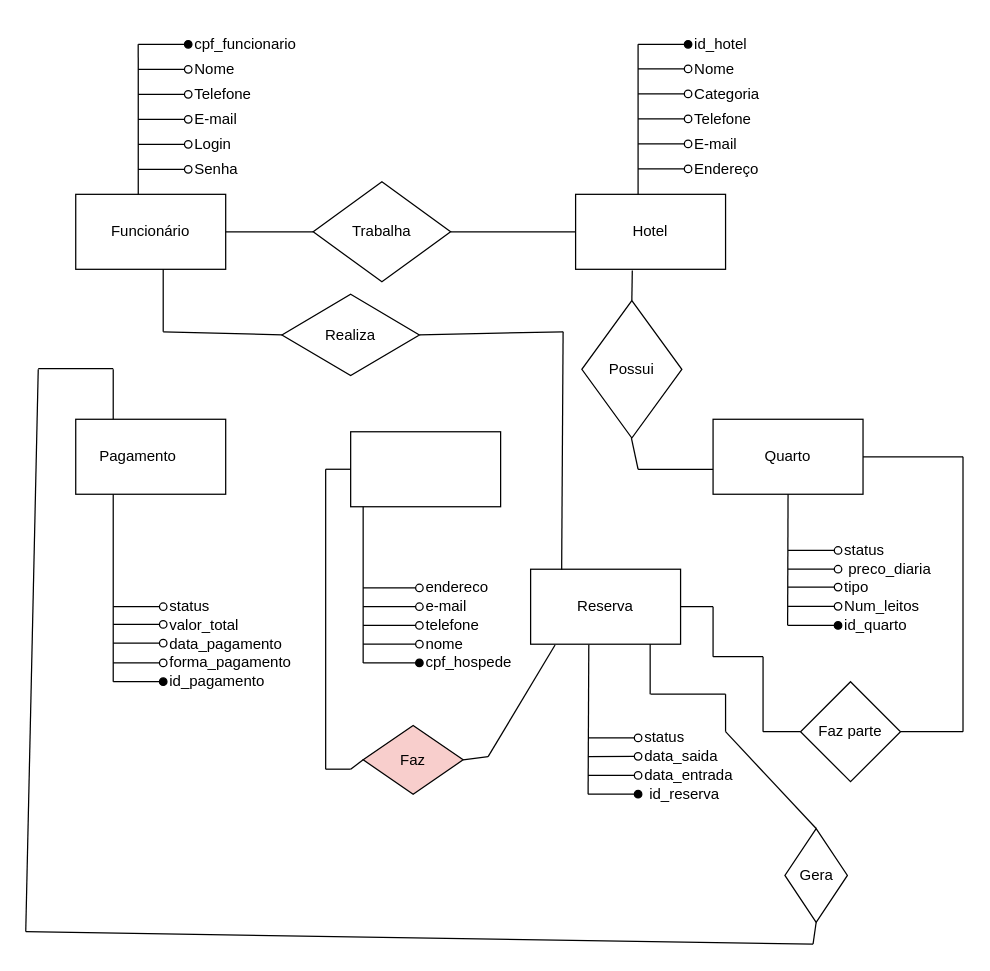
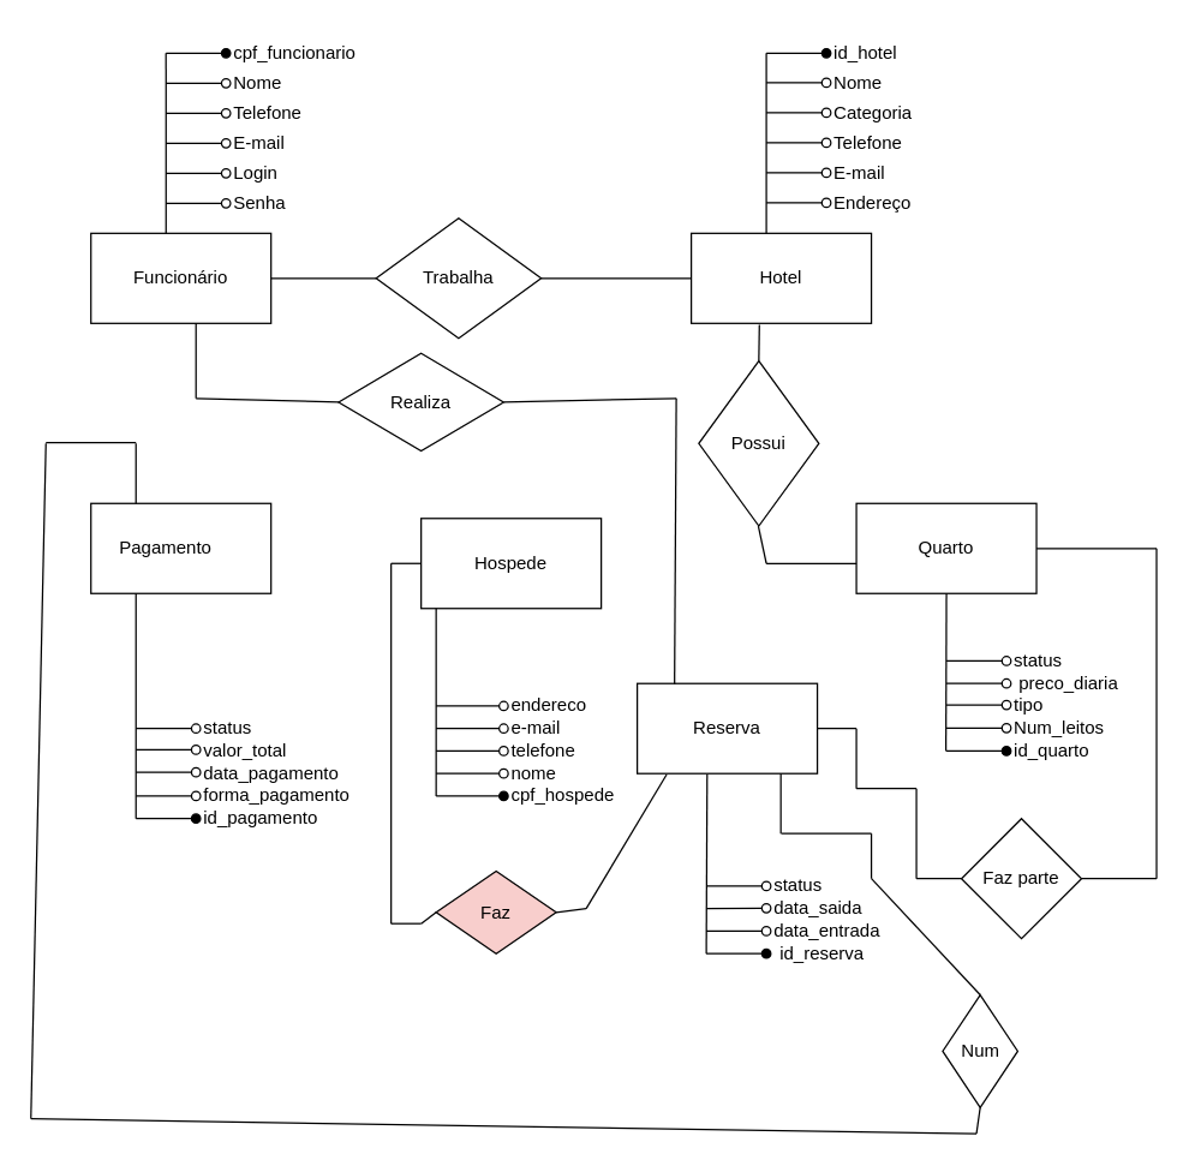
+ <mxCell id="39" value="Hospede" style="text;html=1;align=center;verticalAlign=middle;whiteSpace=wrap;rounded=0;" vertex="1" parent="1"><mxGeometry x="310" y="360" width="60" height="30" as="geometry" /></mxCell>
- <mxCell id="118" value="Gera" style="text;html=1;align=center;verticalAlign=middle;whiteSpace=wrap;rounded=0;" vertex="1" parent="1"><mxGeometry x="622.5" y="685" width="60" height="30" as="geometry" /></mxCell>
+ <mxCell id="118" value="Num" style="text;html=1;align=center;verticalAlign=middle;whiteSpace=wrap;rounded=0;" vertex="1" parent="1"><mxGeometry x="622.5" y="685" width="60" height="30" as="geometry" /></mxCell>
